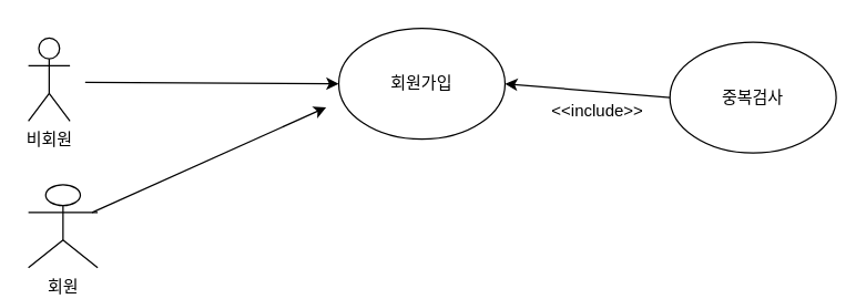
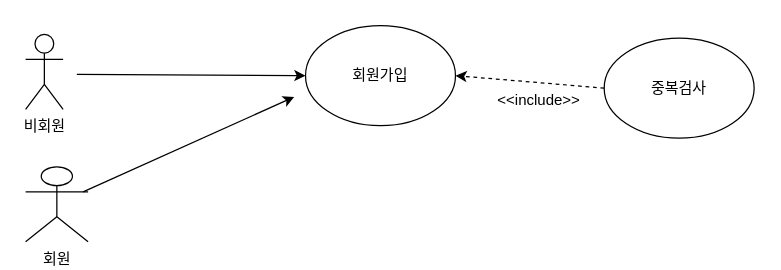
- <mxCell id="6" value="" style="endArrow=classic;html=1;entryX=1;entryY=0.5;entryDx=0;entryDy=0;exitX=0;exitY=0.5;exitDx=0;exitDy=0;dashed=0;" parent="1" source="4" target="3" edge="1"><mxGeometry width="50" height="50" relative="1" as="geometry"><mxPoint x="497" y="199" as="sourcePoint" /><mxPoint x="296" y="168" as="targetPoint" /></mxGeometry></mxCell>
+ <mxCell id="6" value="" style="endArrow=classic;html=1;entryX=1;entryY=0.5;entryDx=0;entryDy=0;exitX=0;exitY=0.5;exitDx=0;exitDy=0;dashed=1;" parent="1" source="4" target="3" edge="1"><mxGeometry width="50" height="50" relative="1" as="geometry"><mxPoint x="497" y="199" as="sourcePoint" /><mxPoint x="296" y="168" as="targetPoint" /></mxGeometry></mxCell>
